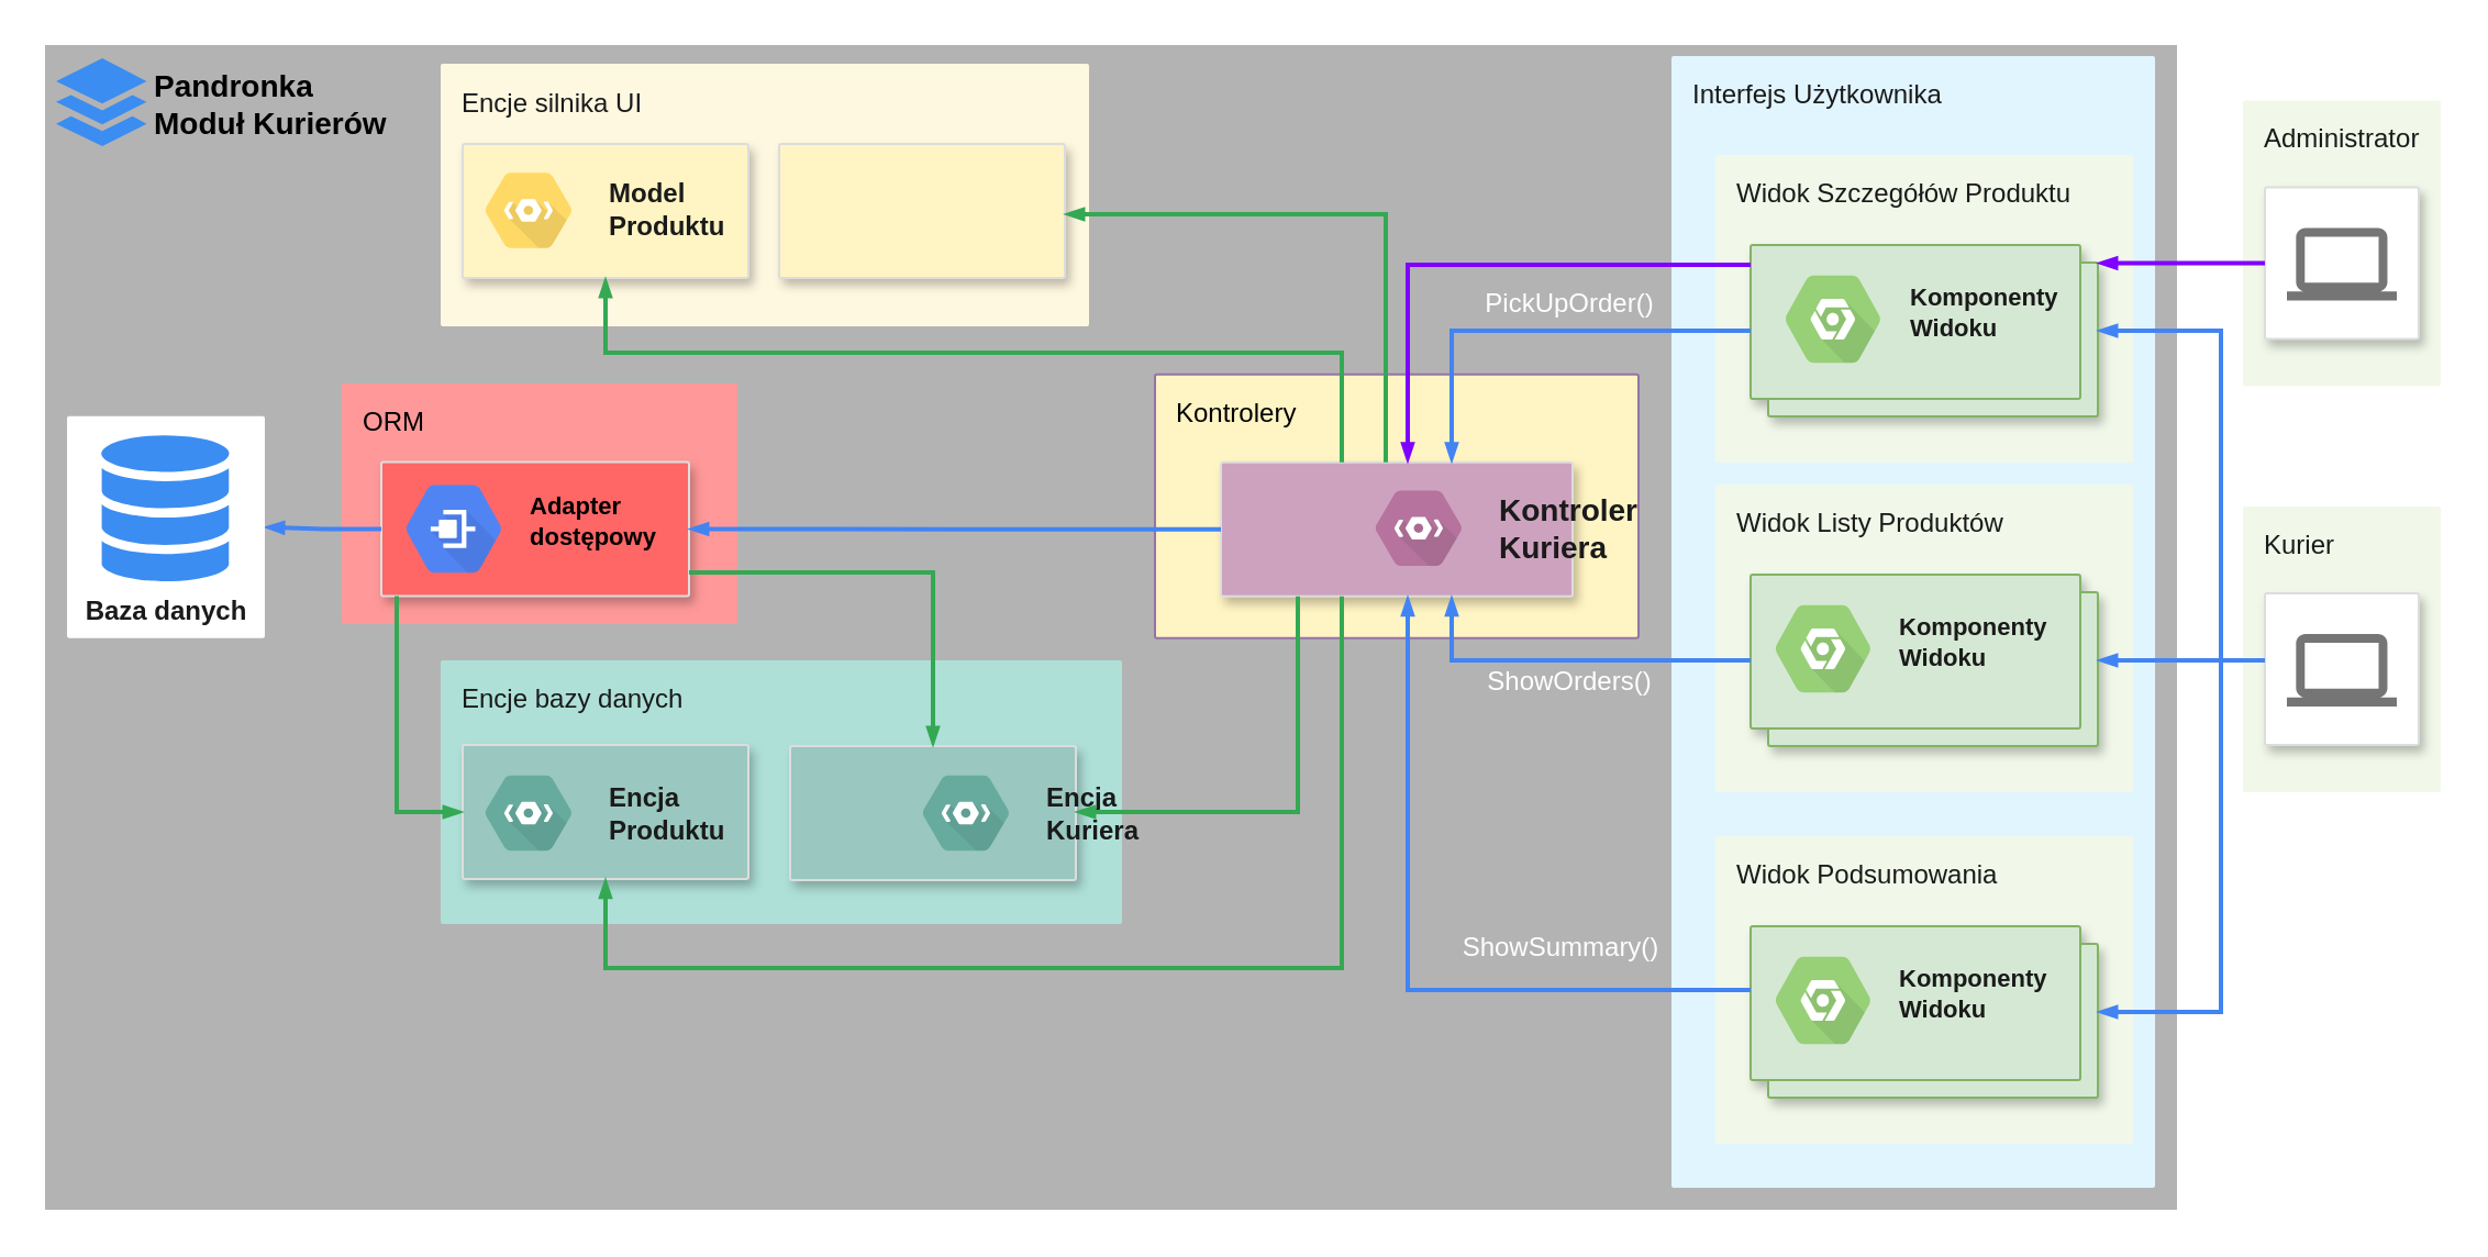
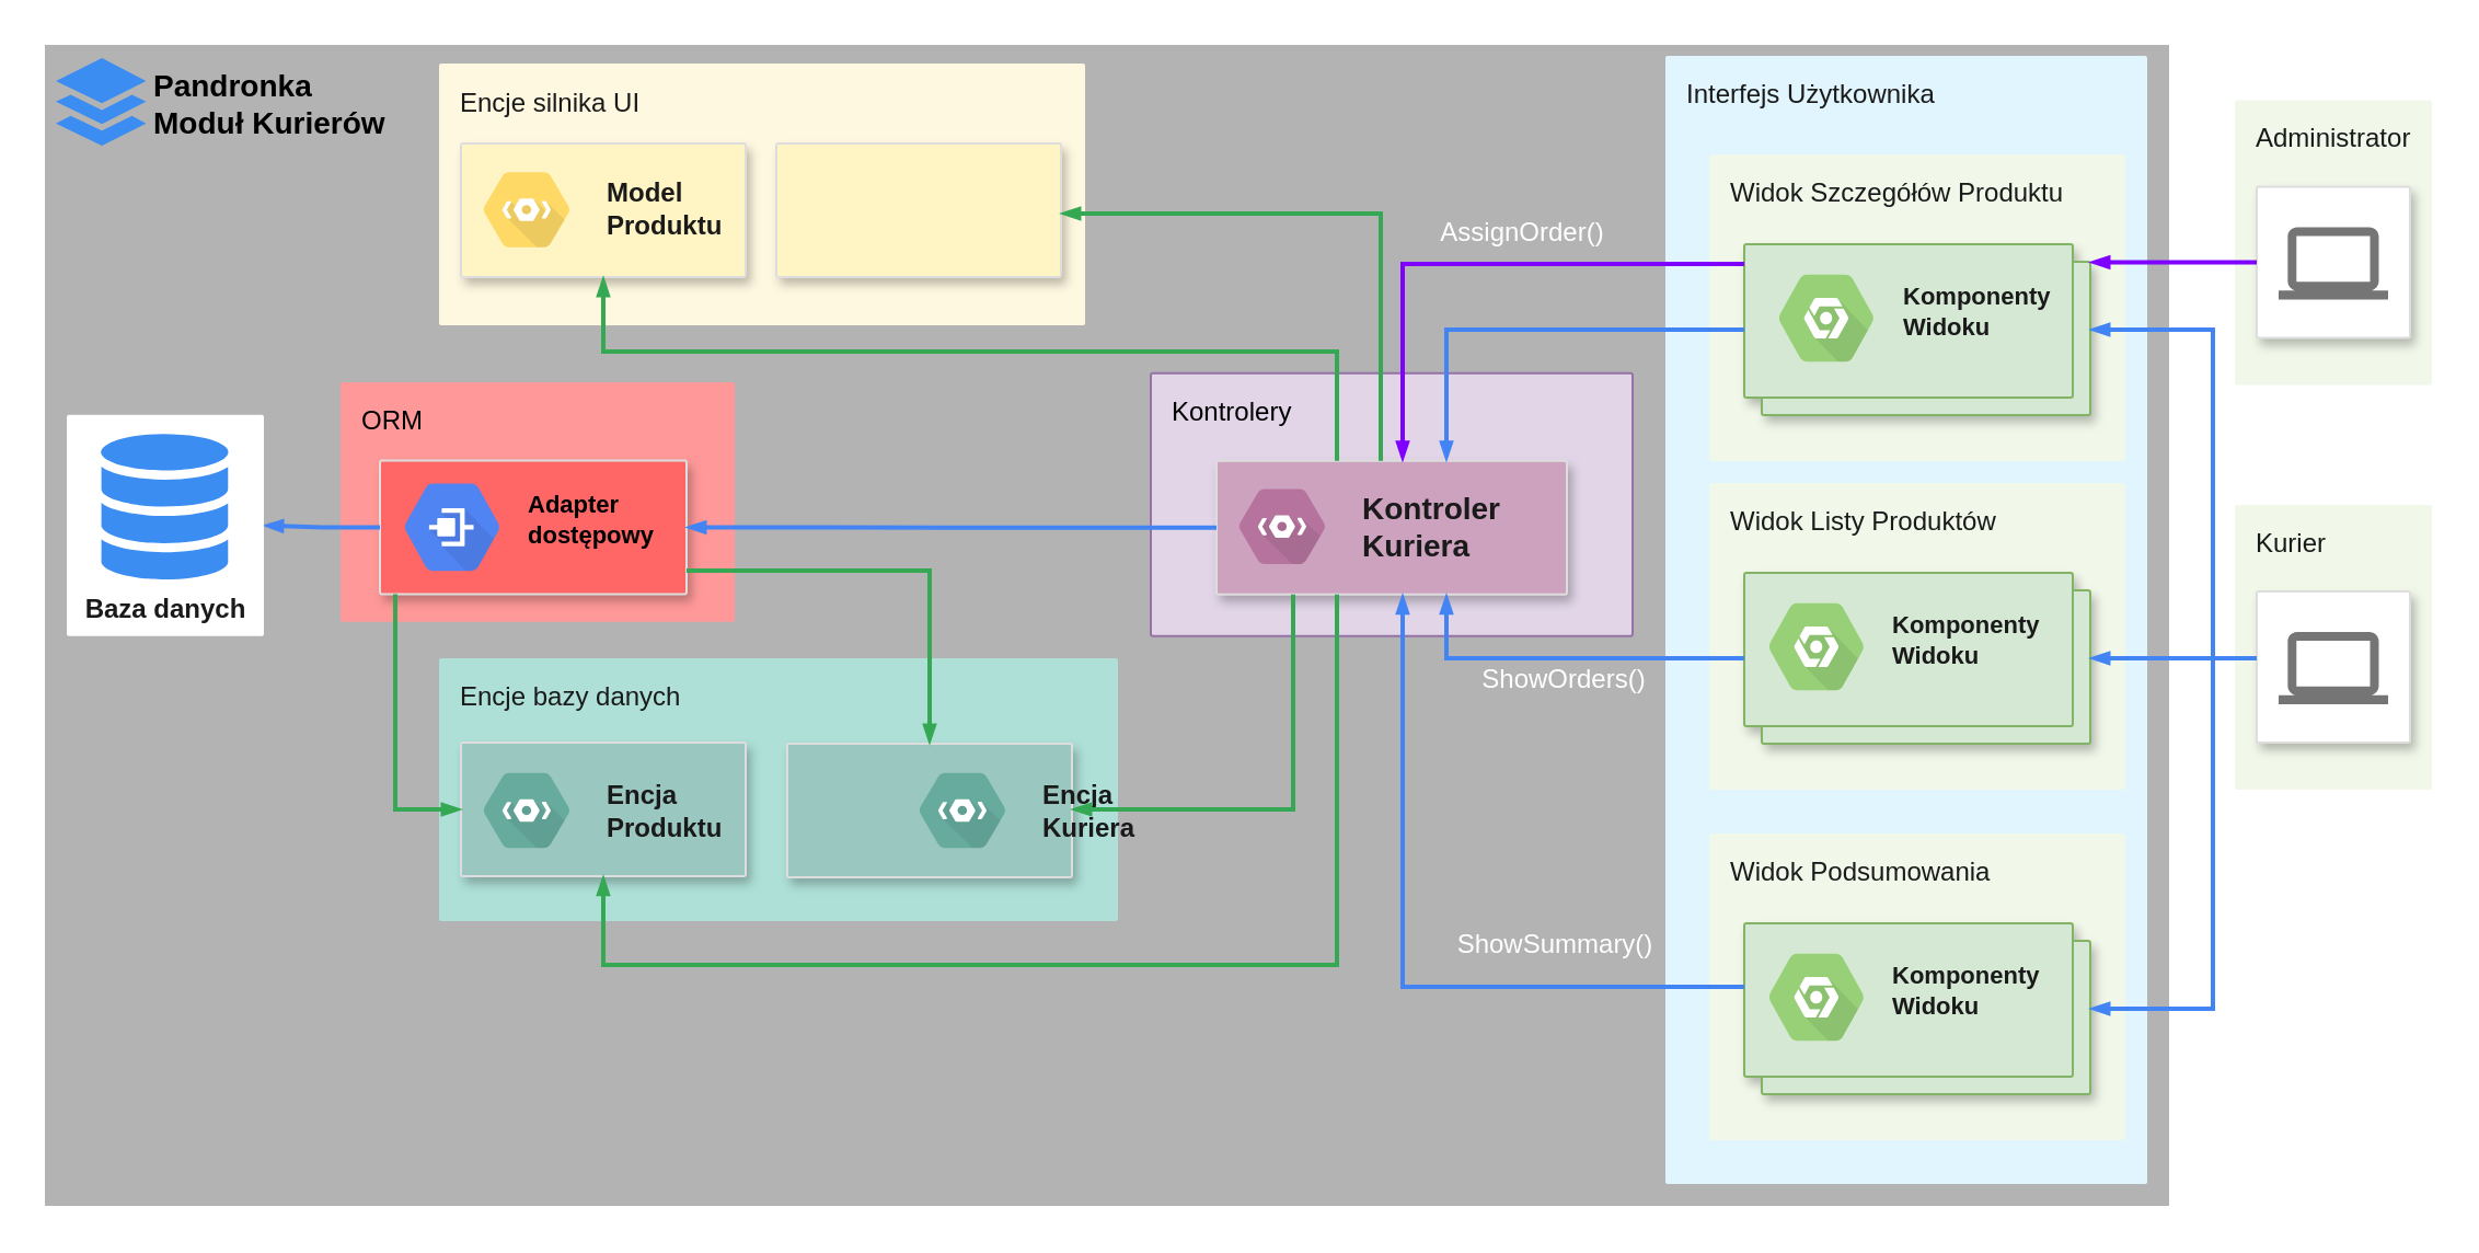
+ <mxCell id="37" value="AssignOrder()" style="text;html=1;align=center;verticalAlign=middle;whiteSpace=wrap;rounded=0;fontColor=#FFFFFF;" vertex="1" parent="1"><mxGeometry x="675" y="95.5" width="40" height="20" as="geometry" /></mxCell>
- <mxCell id="39" value="PickUpOrder()" style="text;html=1;align=center;verticalAlign=middle;whiteSpace=wrap;rounded=0;fontColor=#FFFFFF;" vertex="1" parent="1"><mxGeometry x="694" y="128" width="40" height="20" as="geometry" /></mxCell>
- <mxCell id="13" value="Kontrolery" style="points=[[0,0,0],[0.25,0,0],[0.5,0,0],[0.75,0,0],[1,0,0],[1,0.25,0],[1,0.5,0],[1,0.75,0],[1,1,0],[0.75,1,0],[0.5,1,0],[0.25,1,0],[0,1,0],[0,0.75,0],[0,0.5,0],[0,0.25,0]];rounded=1;absoluteArcSize=1;arcSize=2;html=1;strokeColor=#9673a6;shadow=0;dashed=0;fontSize=12;align=left;verticalAlign=top;spacing=10;spacingTop=-4;fillColor=#fff4c3;" vertex="1" parent="1"><mxGeometry x="525" y="169.87" width="220" height="120" as="geometry" /></mxCell>
+ <mxCell id="13" value="Kontrolery" style="points=[[0,0,0],[0.25,0,0],[0.5,0,0],[0.75,0,0],[1,0,0],[1,0.25,0],[1,0.5,0],[1,0.75,0],[1,1,0],[0.75,1,0],[0.5,1,0],[0.25,1,0],[0,1,0],[0,0.75,0],[0,0.5,0],[0,0.25,0]];rounded=1;absoluteArcSize=1;arcSize=2;html=1;strokeColor=#9673a6;shadow=0;dashed=0;fontSize=12;align=left;verticalAlign=top;spacing=10;spacingTop=-4;fillColor=#e1d5e7;" vertex="1" parent="1"><mxGeometry x="525" y="169.87" width="220" height="120" as="geometry" /></mxCell>
- <mxCell id="15" value="&lt;div&gt;&lt;font style=&quot;font-size: 14px&quot; color=&quot;#1A1A1A&quot;&gt;Kontroler &lt;br&gt;&lt;/font&gt;&lt;/div&gt;&lt;div&gt;&lt;font style=&quot;font-size: 14px&quot; color=&quot;#1A1A1A&quot;&gt;Kuriera&lt;/font&gt;&lt;/div&gt;" style="dashed=0;connectable=0;html=1;strokeColor=none;shape=mxgraph.gcp2.hexIcon;prIcon=cloud_tools_for_powershell;part=1;labelPosition=right;verticalLabelPosition=middle;align=left;verticalAlign=middle;spacingLeft=5;fontColor=#999999;fontSize=12;fillColor=#B5739D;fontStyle=1" vertex="1" parent="1"><mxGeometry x="615" y="214.62" width="60" height="50.5" as="geometry" /></mxCell>
+ <mxCell id="15" value="&lt;div&gt;&lt;font style=&quot;font-size: 14px&quot; color=&quot;#1A1A1A&quot;&gt;Kontroler &lt;br&gt;&lt;/font&gt;&lt;/div&gt;&lt;div&gt;&lt;font style=&quot;font-size: 14px&quot; color=&quot;#1A1A1A&quot;&gt;Kuriera&lt;/font&gt;&lt;/div&gt;" style="dashed=0;connectable=0;html=1;strokeColor=none;shape=mxgraph.gcp2.hexIcon;prIcon=cloud_tools_for_powershell;part=1;labelPosition=right;verticalLabelPosition=middle;align=left;verticalAlign=middle;spacingLeft=5;fontColor=#999999;fontSize=12;fillColor=#B5739D;fontStyle=1" vertex="1" parent="1"><mxGeometry x="555" y="214.62" width="60" height="50.5" as="geometry" /></mxCell>
